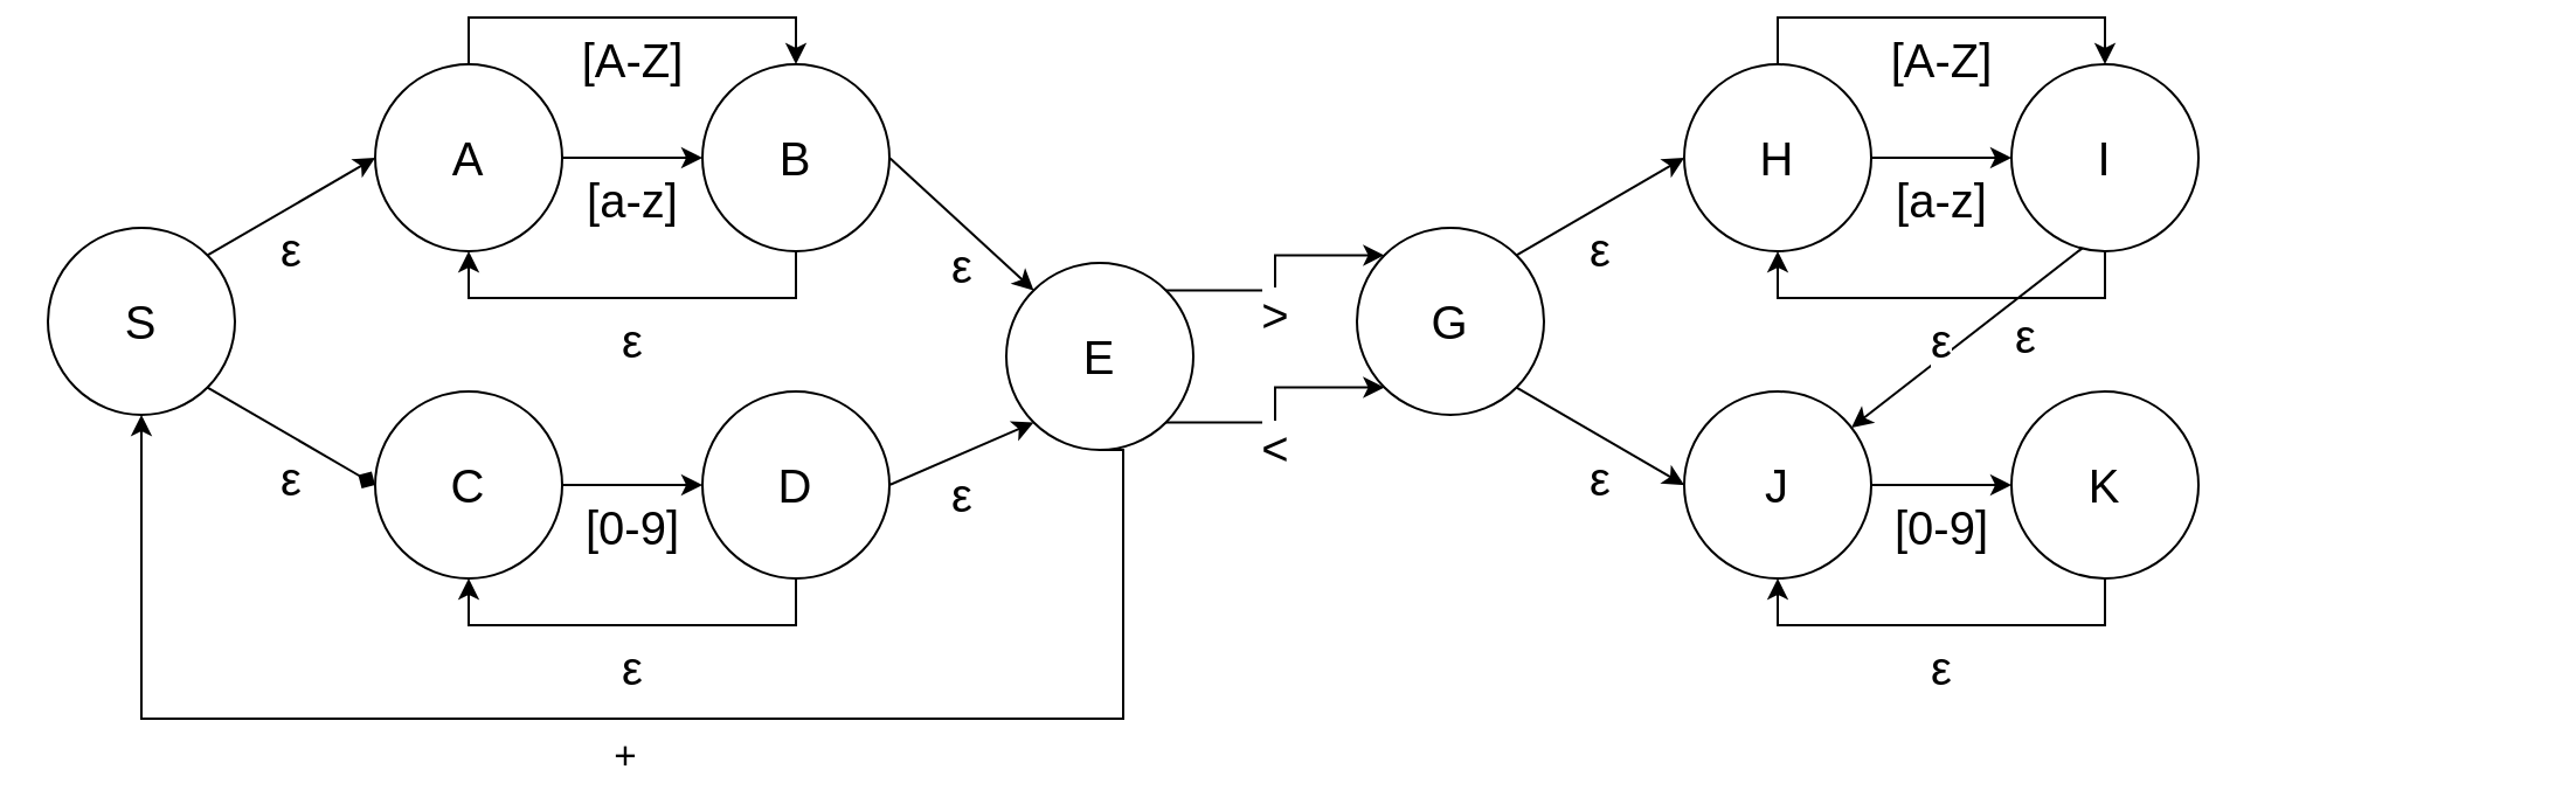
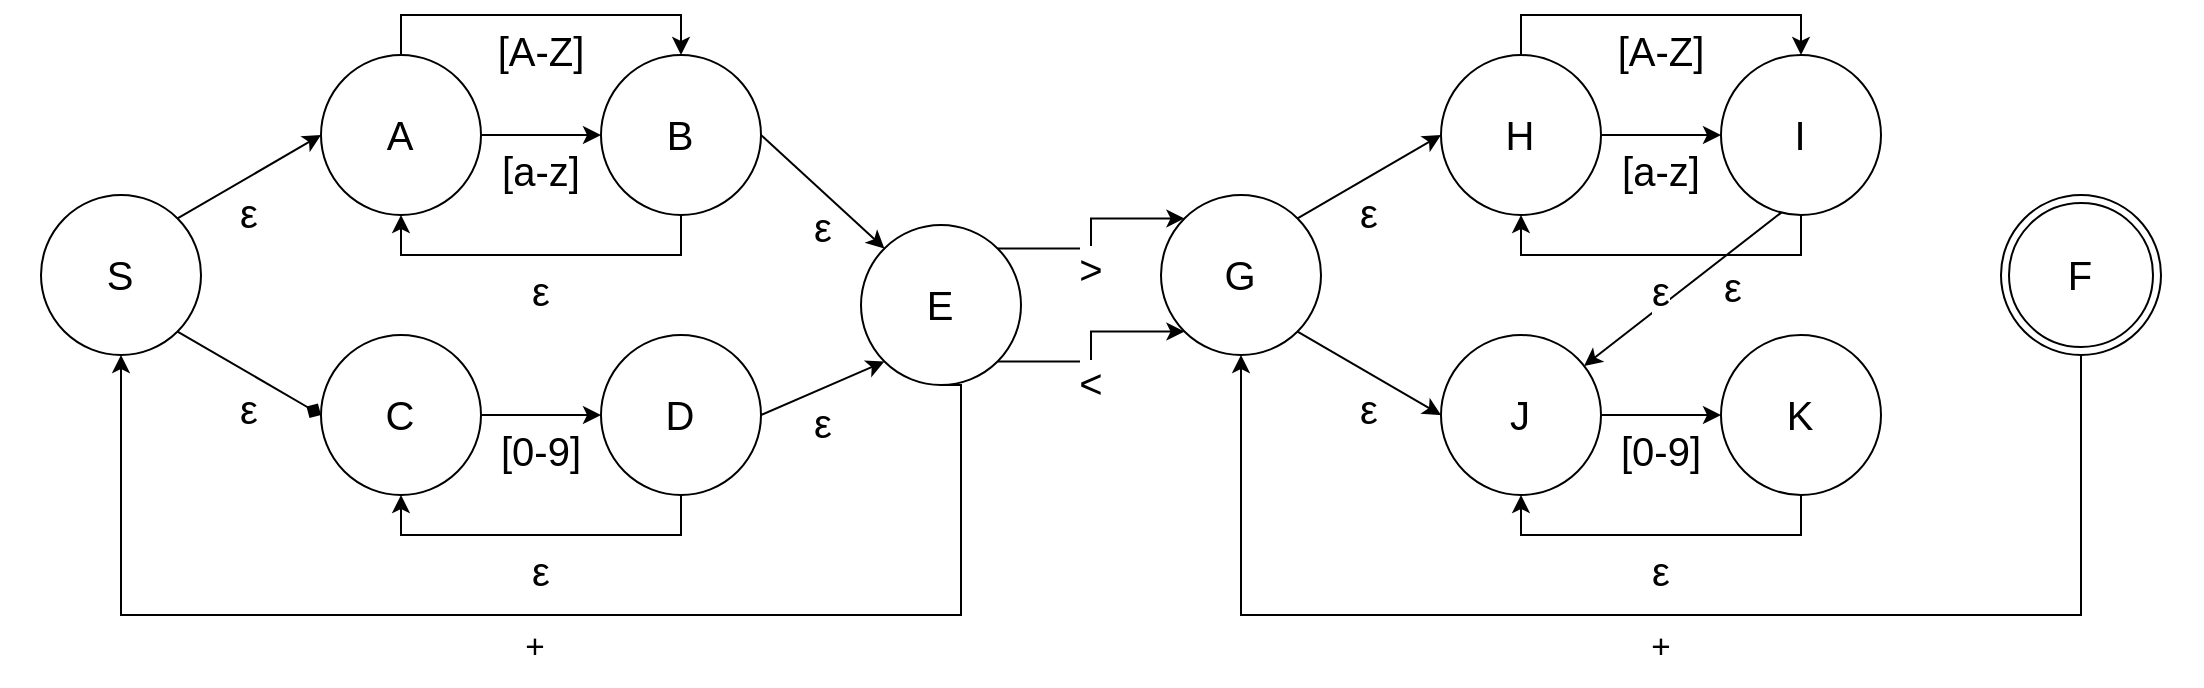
+ <mxCell id="34" value="F" style="ellipse;shape=doubleEllipse;whiteSpace=wrap;html=1;aspect=fixed;fontSize=20;" vertex="1" parent="1"><mxGeometry x="1000" y="90" width="80" height="80" as="geometry" /></mxCell>
+ <mxCell id="23" value="&lt;sup&gt;+&lt;/sup&gt;" style="edgeStyle=orthogonalEdgeStyle;rounded=0;orthogonalLoop=1;jettySize=auto;html=1;exitX=0.5;exitY=1;exitDx=0;exitDy=0;entryX=0.5;entryY=1;entryDx=0;entryDy=0;fontSize=20;labelPosition=center;verticalLabelPosition=bottom;align=center;verticalAlign=top;" edge="1" parent="1" source="34" target="22"><mxGeometry relative="1" as="geometry"><Array as="points"><mxPoint x="1040" y="300" /><mxPoint x="620" y="300" /></Array><mxPoint x="1040" y="170" as="sourcePoint" /></mxGeometry></mxCell>
